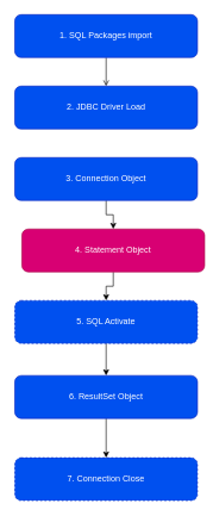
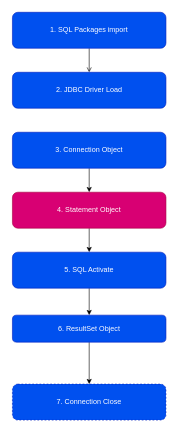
- <mxCell id="8" value="4. Statement Object" style="rounded=1;whiteSpace=wrap;html=1;fillColor=#d80073;fontColor=#ffffff;strokeColor=#A50040;" parent="1" vertex="1"><mxGeometry x="30" y="320" width="256" height="60" as="geometry" /></mxCell>
+ <mxCell id="8" value="4. Statement Object" style="rounded=1;whiteSpace=wrap;html=1;fillColor=#d80073;fontColor=#ffffff;strokeColor=#A50040;" parent="1" vertex="1"><mxGeometry x="20" y="320" width="256" height="60" as="geometry" /></mxCell>
- <mxCell id="10" value="5. SQL Activate" style="rounded=1;whiteSpace=wrap;html=1;fillColor=#0050ef;fontColor=#ffffff;strokeColor=#001DBC;dashed=1;" parent="1" vertex="1"><mxGeometry x="20" y="420" width="256" height="60" as="geometry" /></mxCell>
+ <mxCell id="10" value="5. SQL Activate" style="rounded=1;whiteSpace=wrap;html=1;fillColor=#0050ef;fontColor=#ffffff;strokeColor=#001DBC;" parent="1" vertex="1"><mxGeometry x="20" y="420" width="256" height="60" as="geometry" /></mxCell>
- <mxCell id="12" value="6. ResultSet Object" style="rounded=1;whiteSpace=wrap;html=1;fillColor=#0050ef;fontColor=#ffffff;strokeColor=#001DBC;" vertex="1" parent="1"><mxGeometry x="20" y="525" width="256" height="60" as="geometry" /></mxCell>
+ <mxCell id="12" value="6. ResultSet Object" style="rounded=1;whiteSpace=wrap;html=1;fillColor=#0050ef;fontColor=#ffffff;strokeColor=#001DBC;" vertex="1" parent="1"><mxGeometry x="20" y="525" width="256" height="45" as="geometry" /></mxCell>
